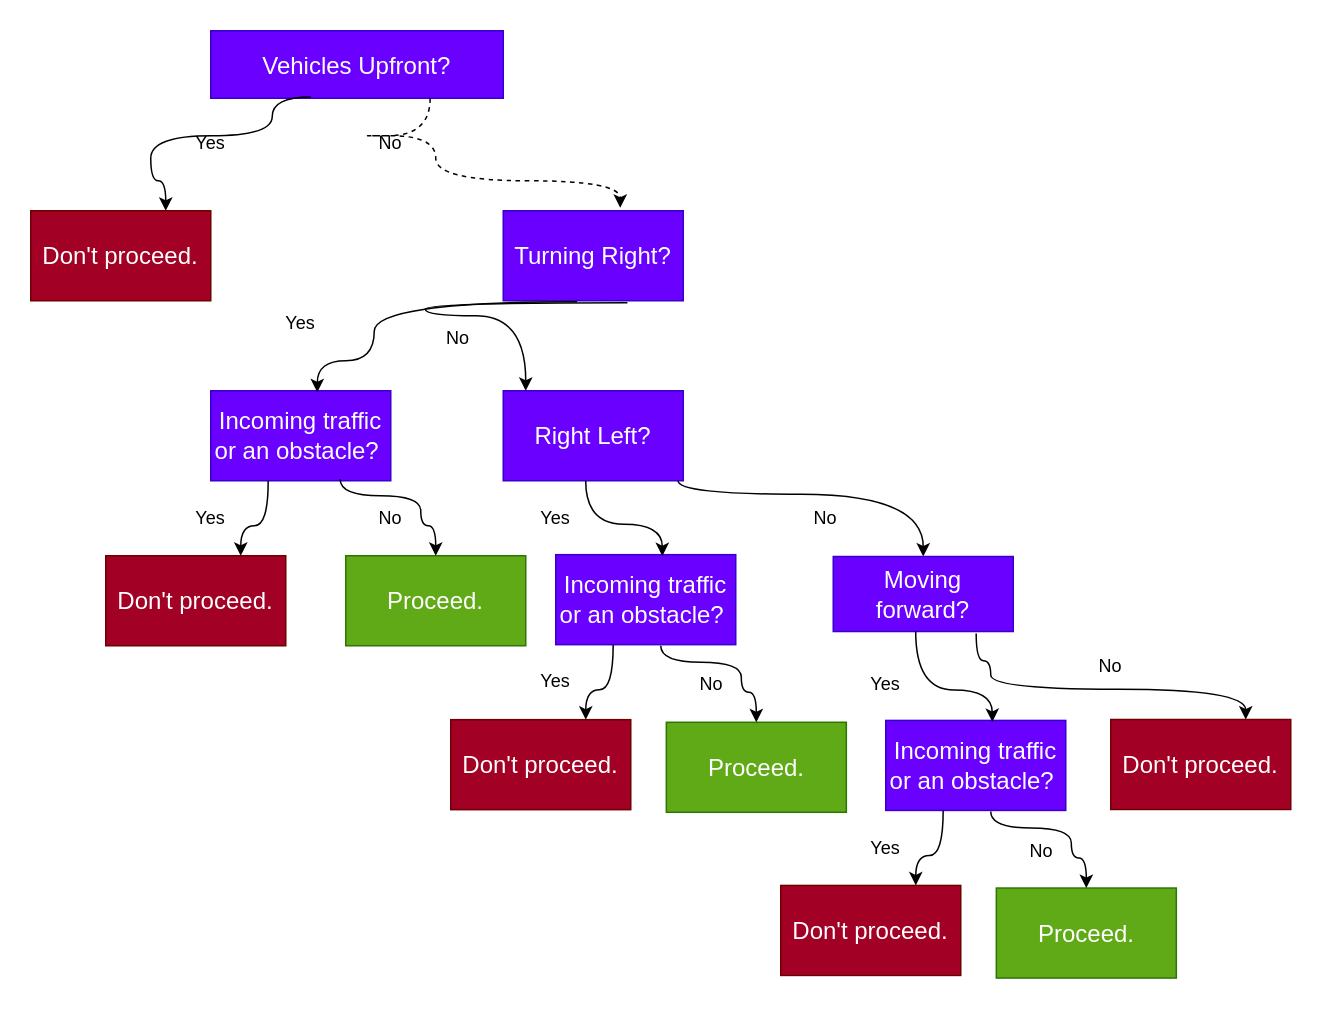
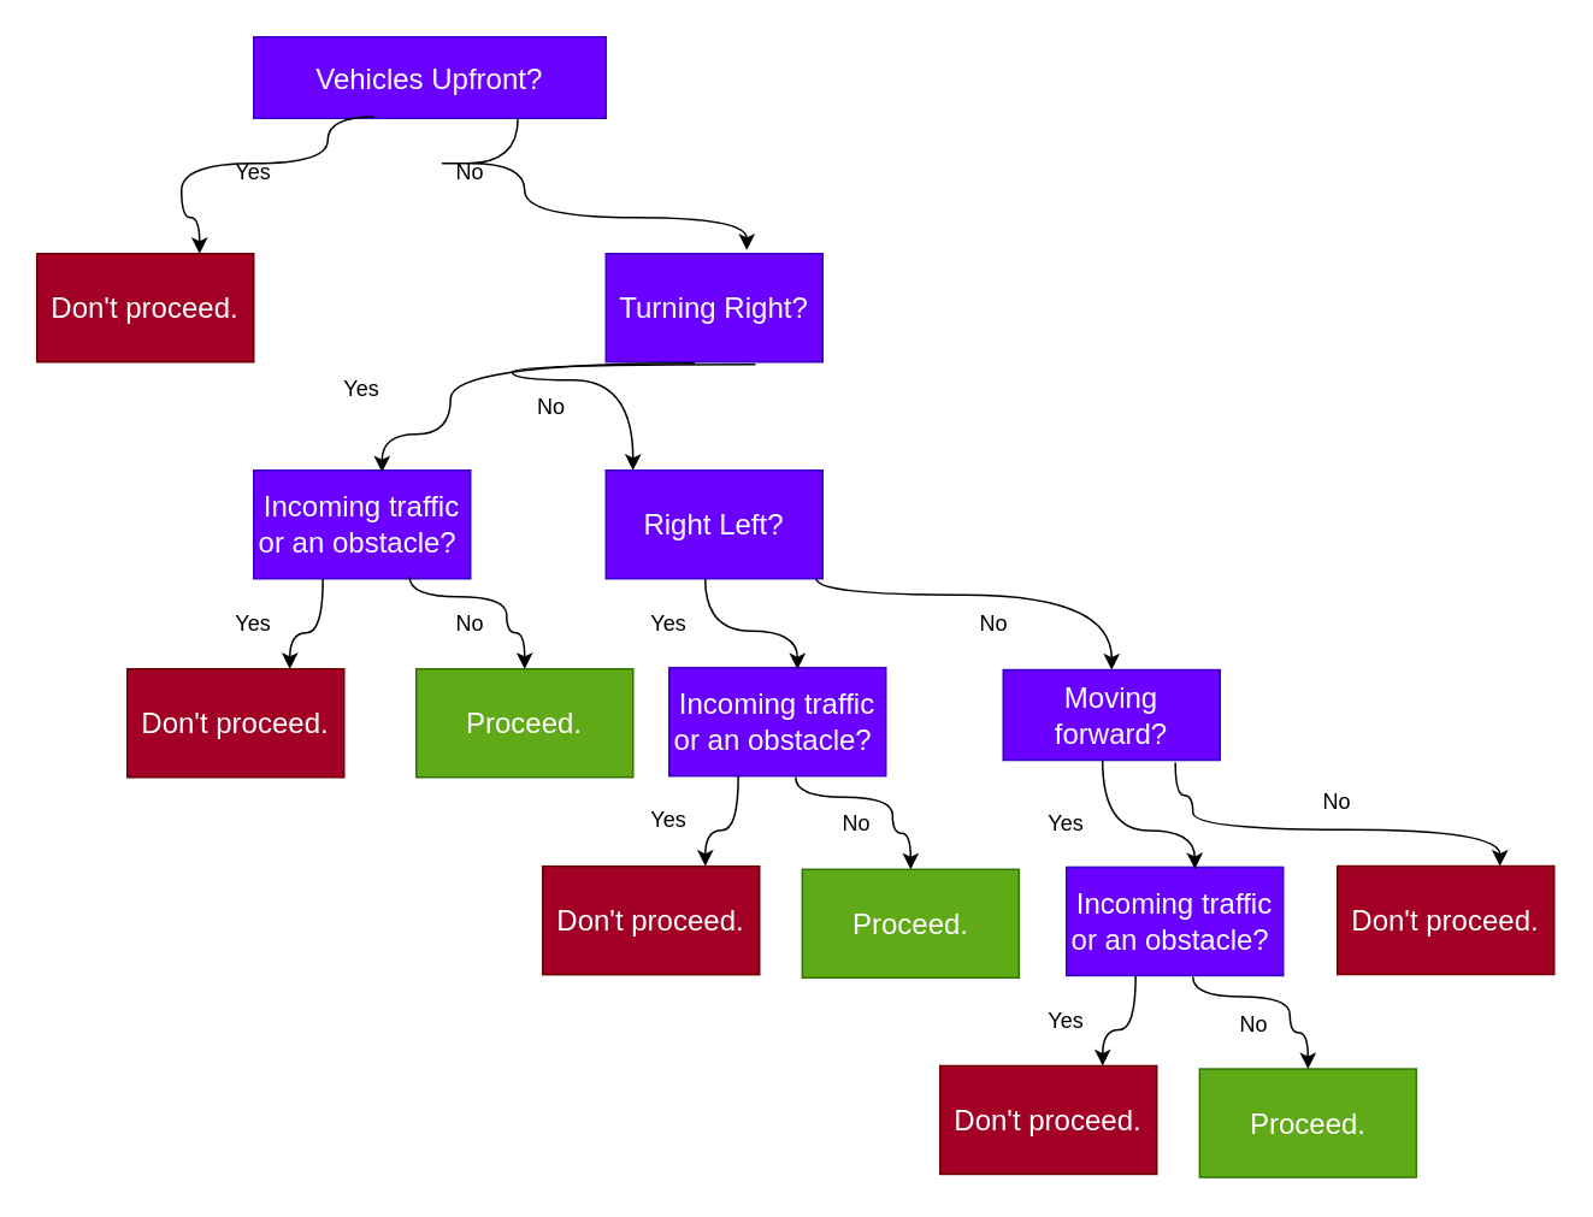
- <mxCell id="8" value="" style="curved=1;endArrow=classic;html=1;rounded=0;fontSize=16;edgeStyle=orthogonalEdgeStyle;exitX=0.75;exitY=1;exitDx=0;exitDy=0;entryX=0.65;entryY=-0.033;entryDx=0;entryDy=0;entryPerimeter=0;dashed=1;" edge="1" parent="1" source="2" target="7"><mxGeometry width="50" height="50" relative="1" as="geometry"><mxPoint x="191.04" y="88.98" as="sourcePoint" /><mxPoint x="120" y="150" as="targetPoint" /><Array as="points"><mxPoint x="230" y="90" /><mxPoint x="290" y="90" /><mxPoint x="290" y="120" /><mxPoint x="278" y="120" /></Array></mxGeometry></mxCell>
+ <mxCell id="8" value="" style="curved=1;endArrow=classic;html=1;rounded=0;fontSize=16;edgeStyle=orthogonalEdgeStyle;exitX=0.75;exitY=1;exitDx=0;exitDy=0;entryX=0.65;entryY=-0.033;entryDx=0;entryDy=0;entryPerimeter=0;" edge="1" parent="1" source="2" target="7"><mxGeometry width="50" height="50" relative="1" as="geometry"><mxPoint x="191.04" y="88.98" as="sourcePoint" /><mxPoint x="120" y="150" as="targetPoint" /><Array as="points"><mxPoint x="230" y="90" /><mxPoint x="290" y="90" /><mxPoint x="290" y="120" /><mxPoint x="278" y="120" /></Array></mxGeometry></mxCell>
